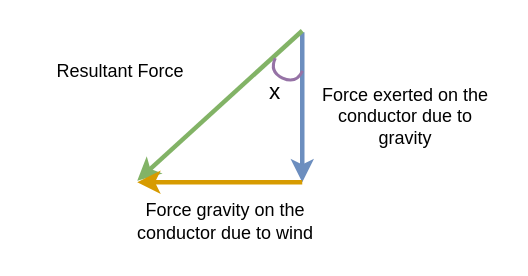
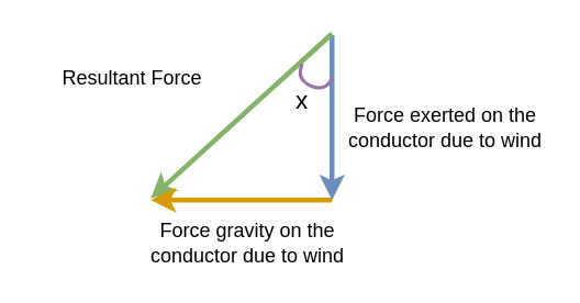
- <mxCell id="5" value="Force exerted on the conductor due to gravity" style="text;html=1;strokeColor=none;fillColor=none;align=center;verticalAlign=middle;whiteSpace=wrap;rounded=0;" vertex="1" parent="1"><mxGeometry x="210" y="62" width="120" height="30" as="geometry" /></mxCell>
+ <mxCell id="5" value="Force exerted on the conductor due to wind" style="text;html=1;strokeColor=none;fillColor=none;align=center;verticalAlign=middle;whiteSpace=wrap;rounded=0;" vertex="1" parent="1"><mxGeometry x="210" y="62" width="120" height="30" as="geometry" /></mxCell>
